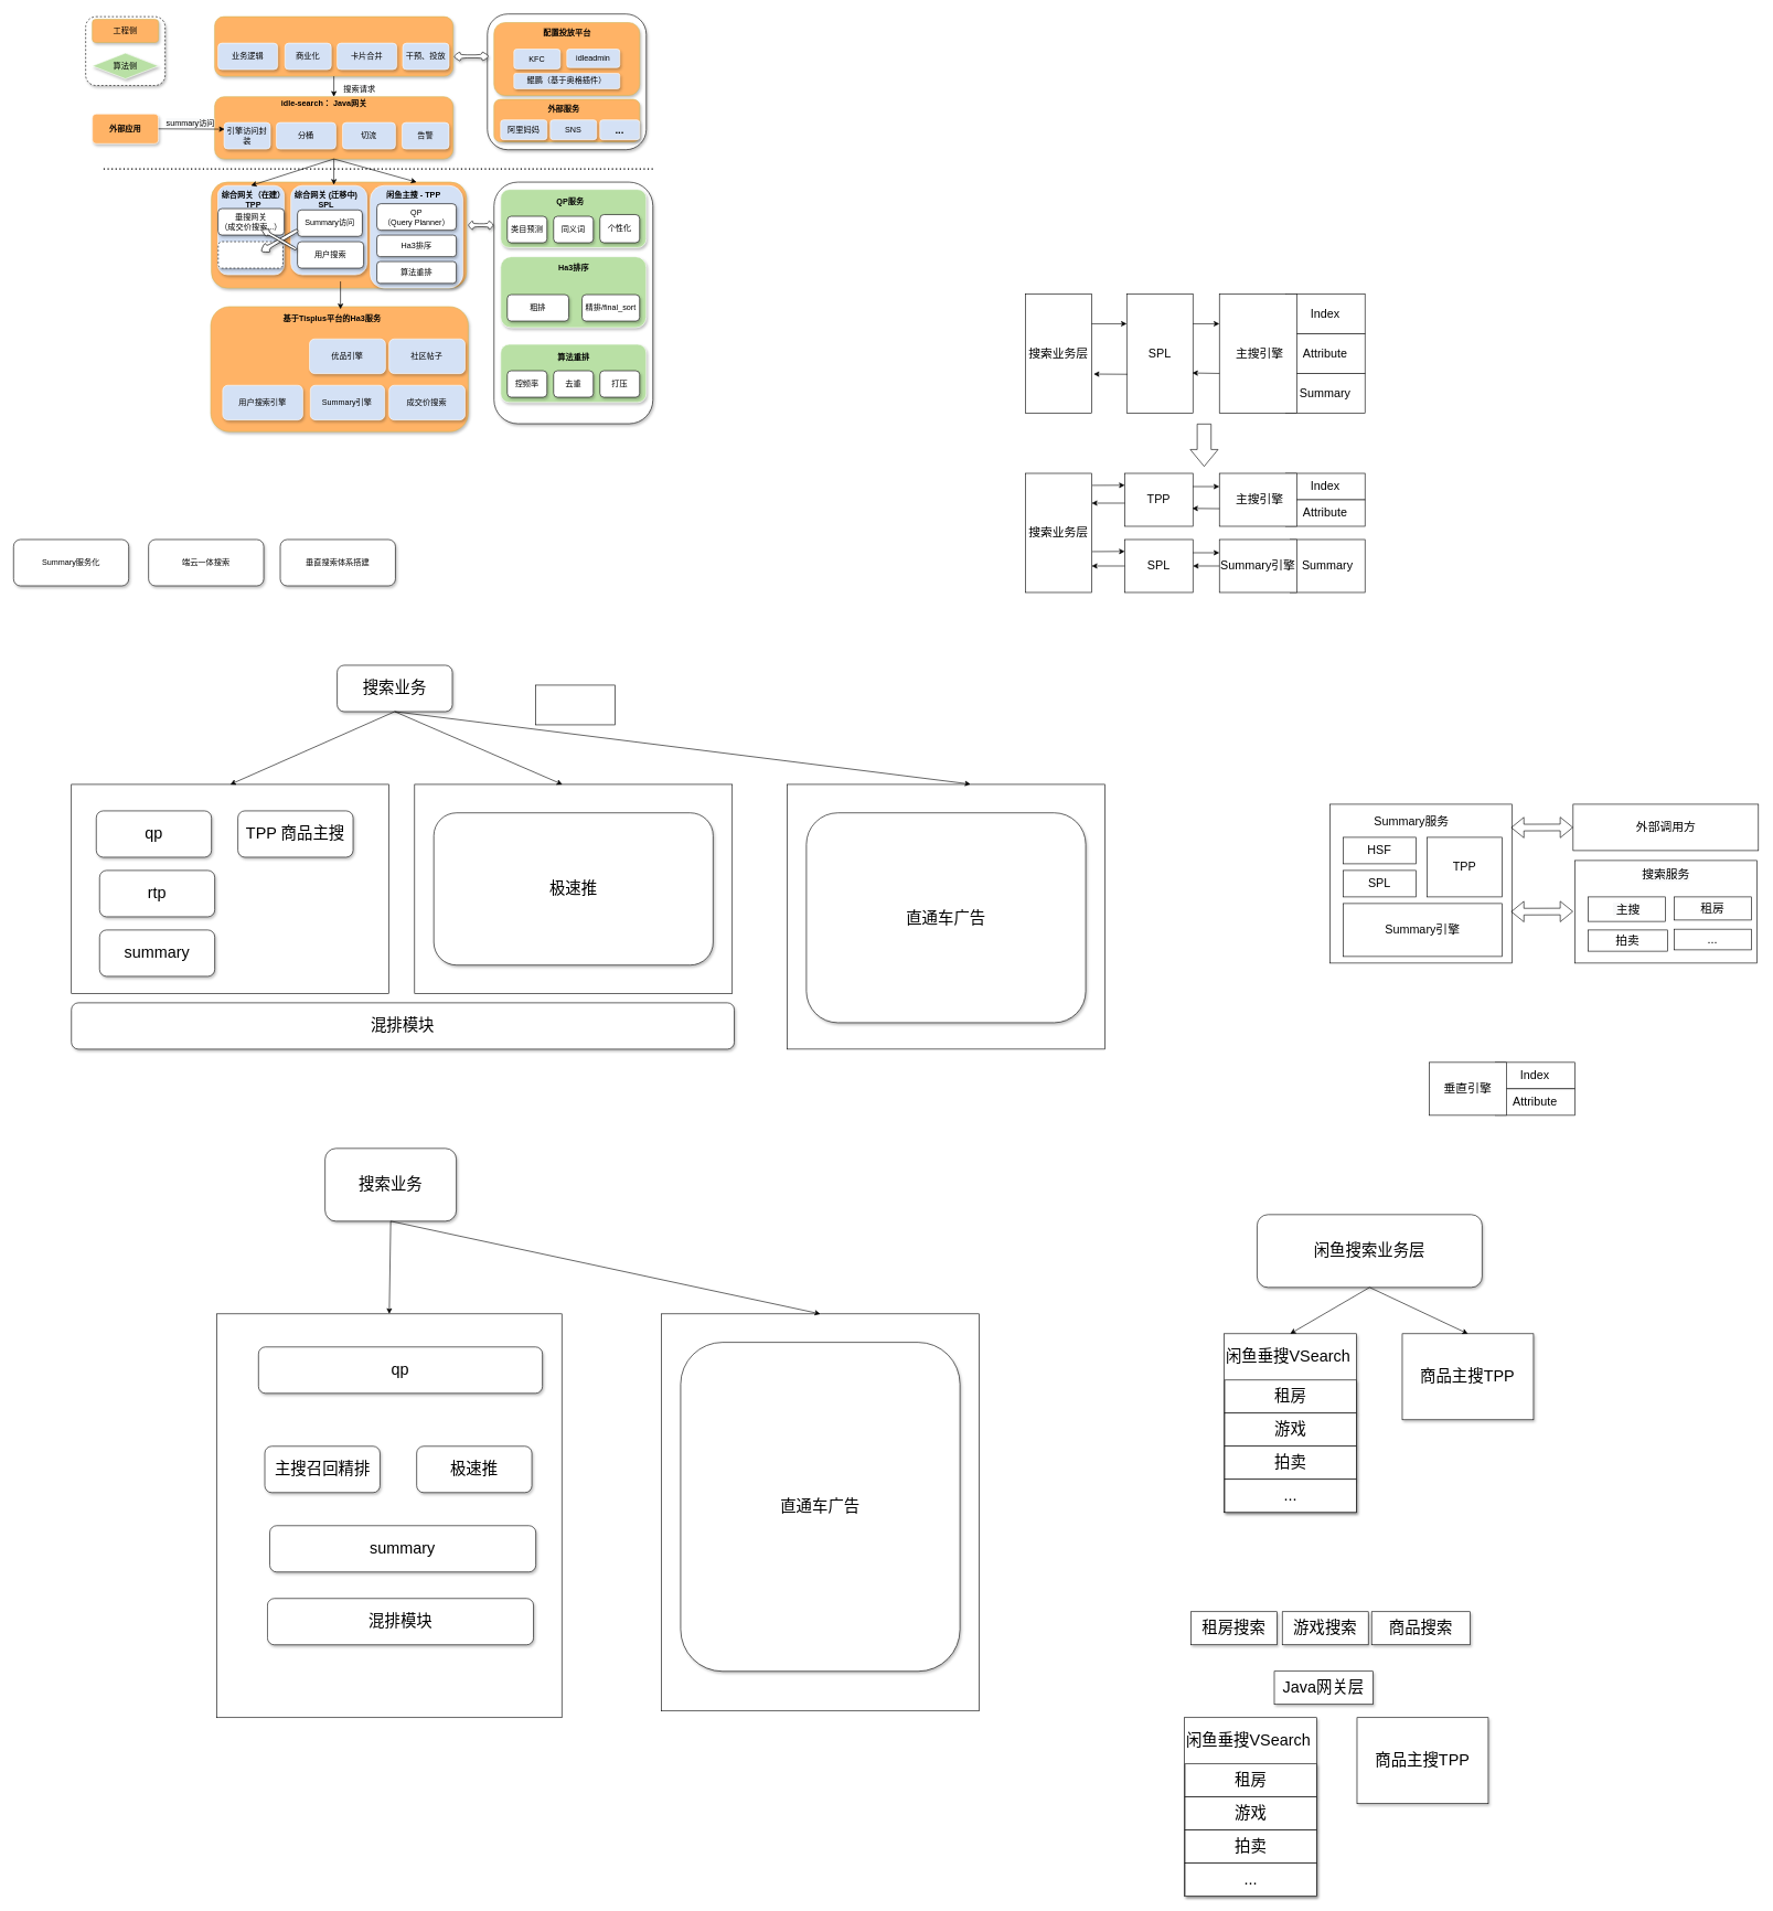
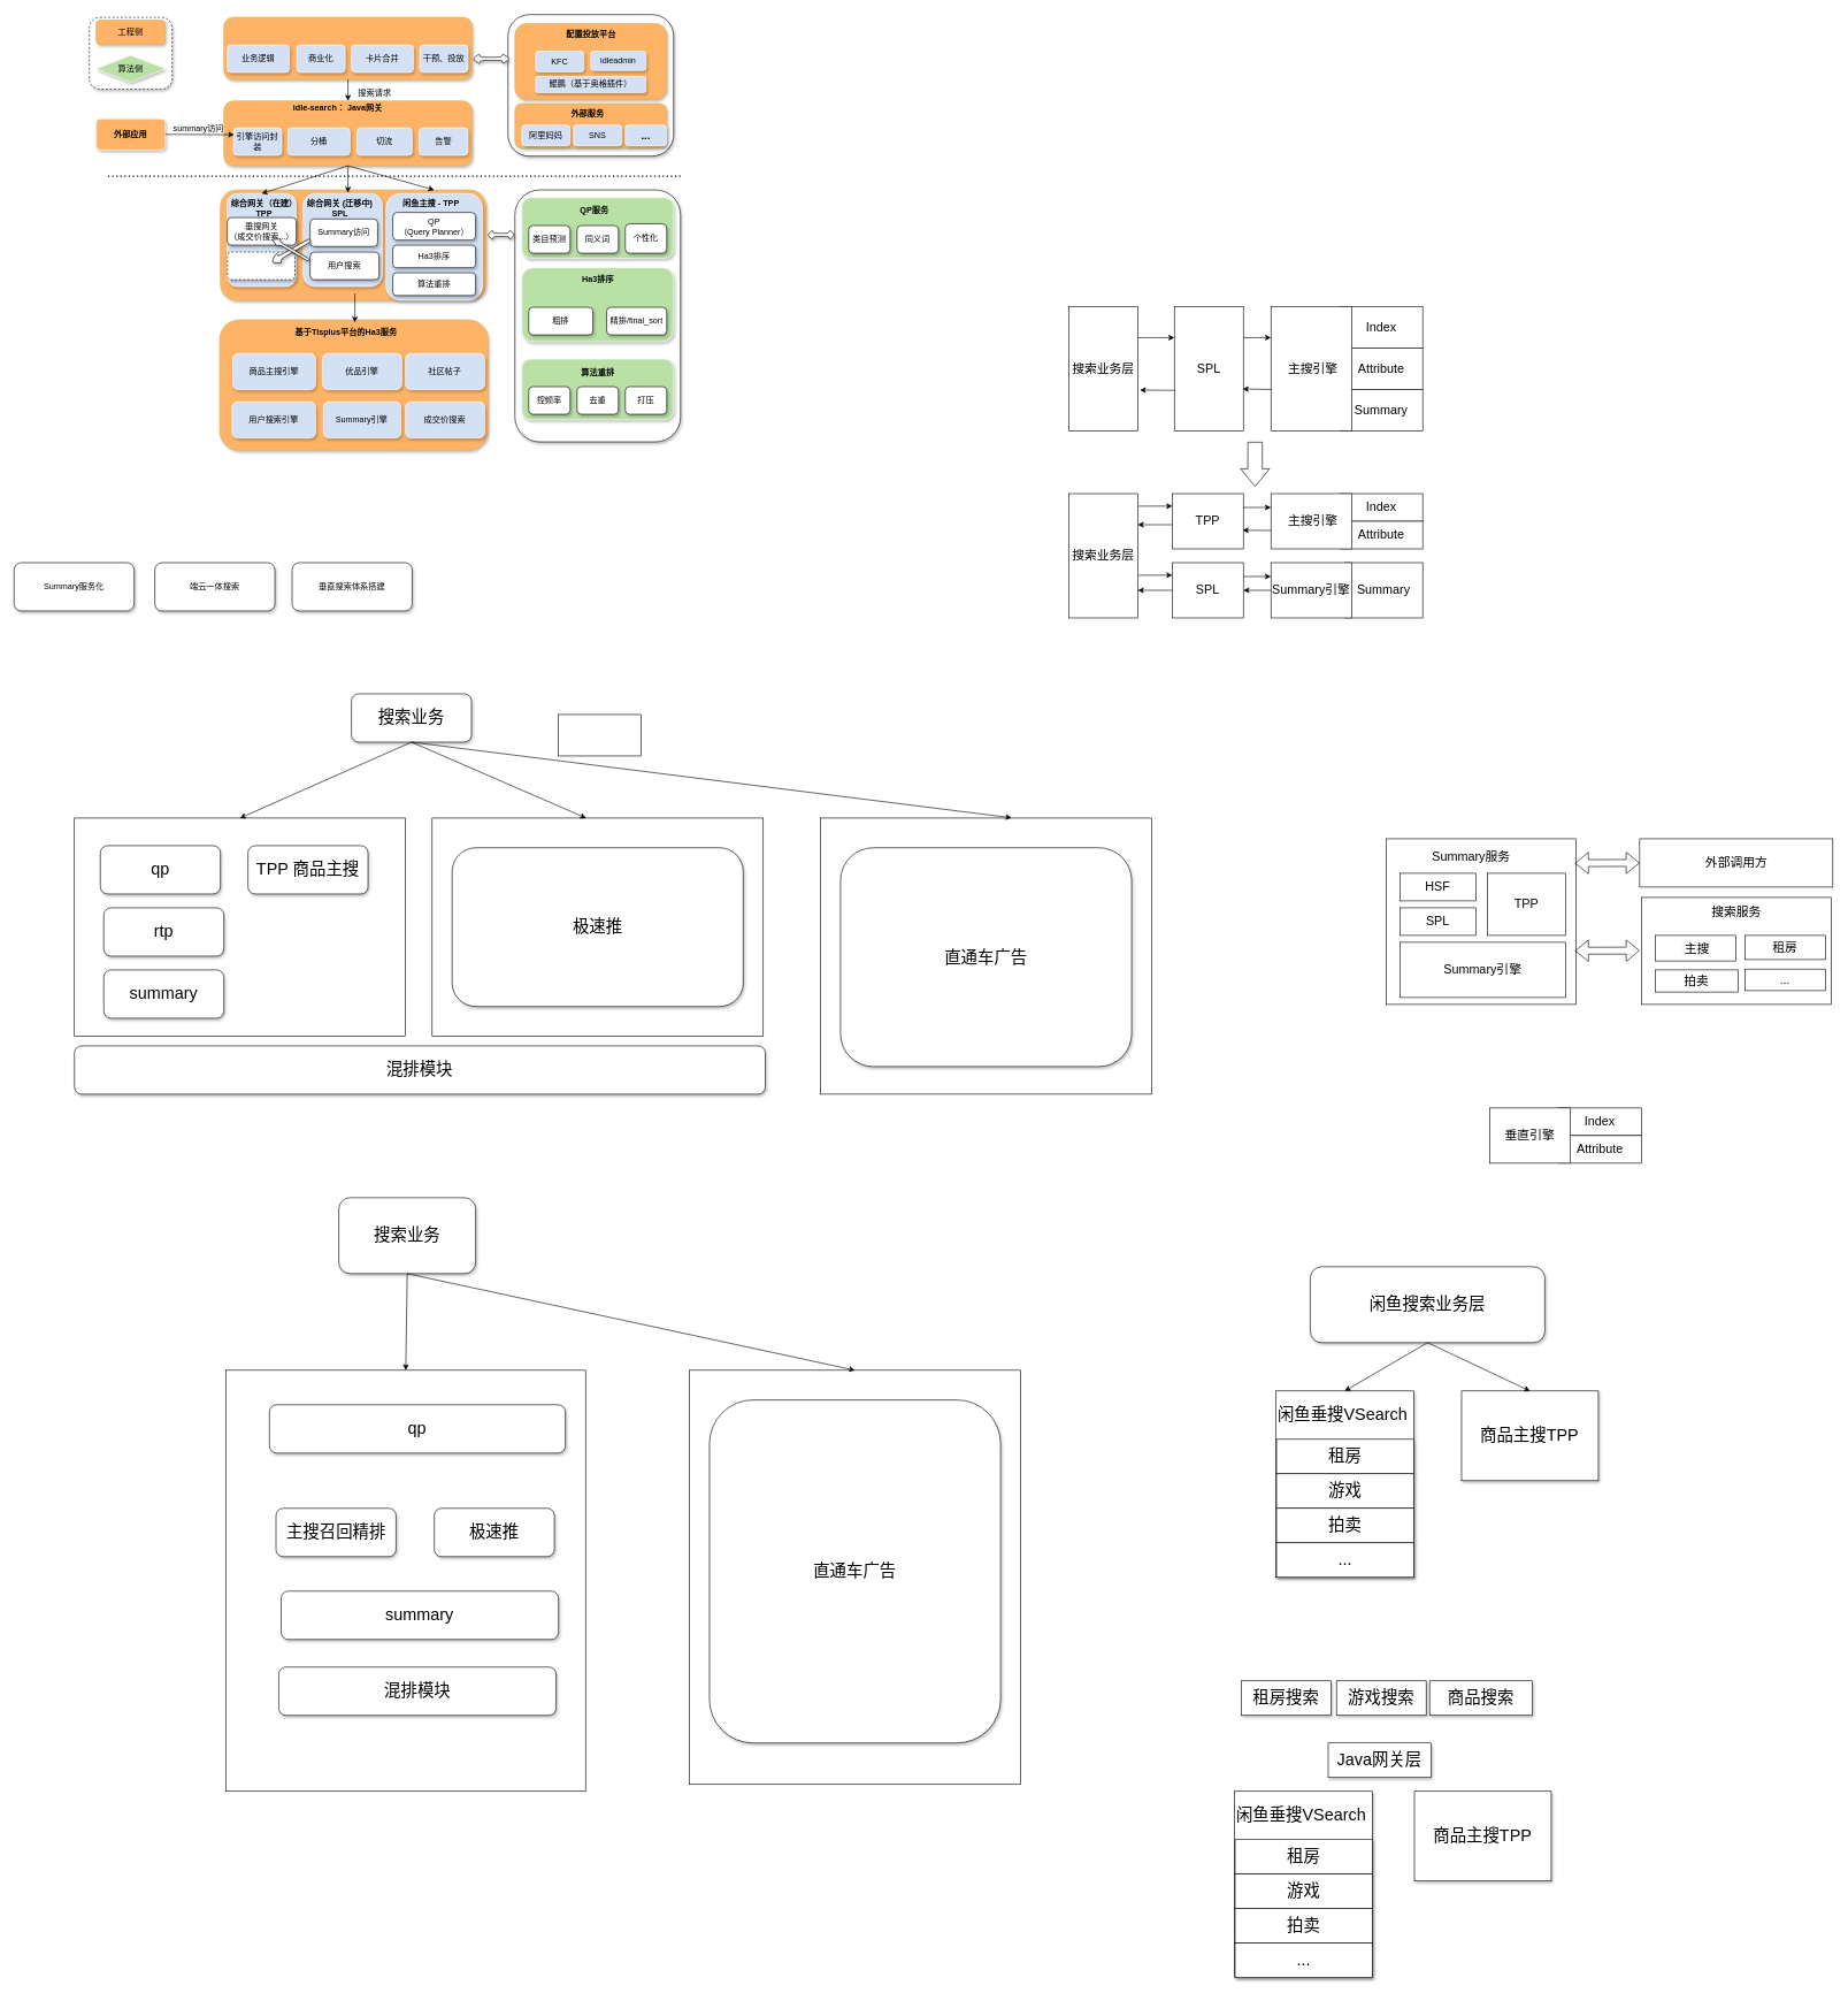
+ <mxCell id="50" value="商品主搜引擎" style="rounded=1;whiteSpace=wrap;html=1;fillColor=#D4E1F5;shadow=1;strokeColor=#FFFFFF;" parent="1" vertex="1"><mxGeometry x="337" y="511" width="120" height="52.37" as="geometry" /></mxCell>
